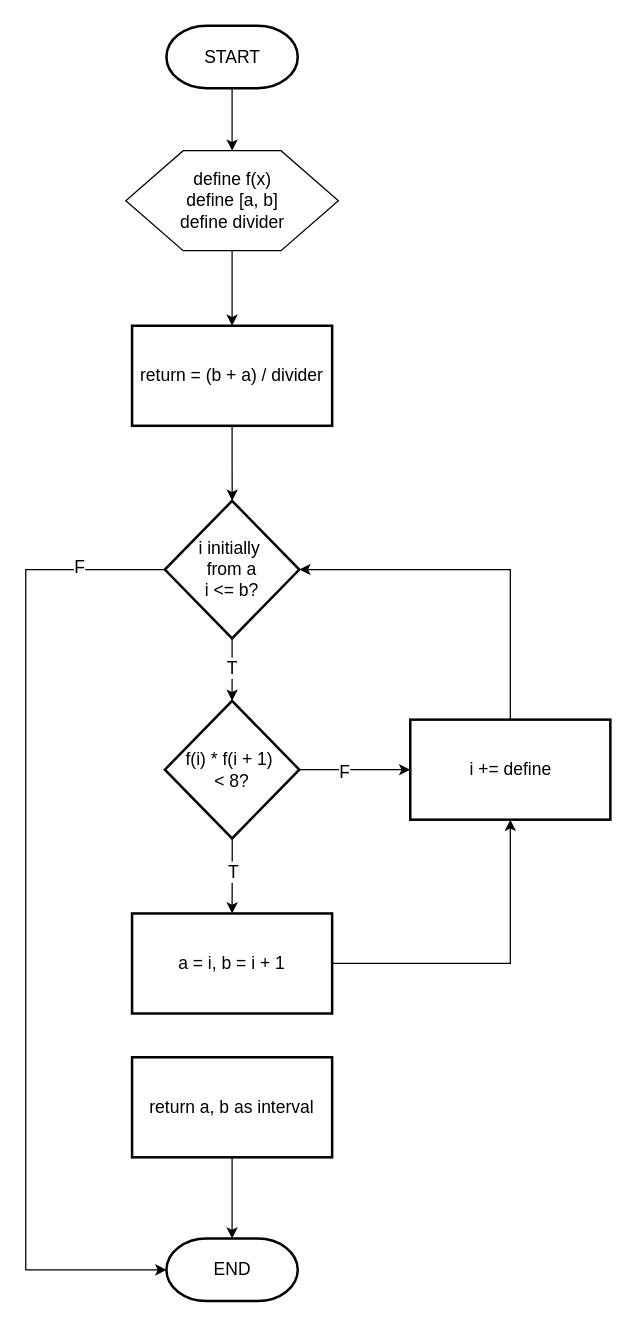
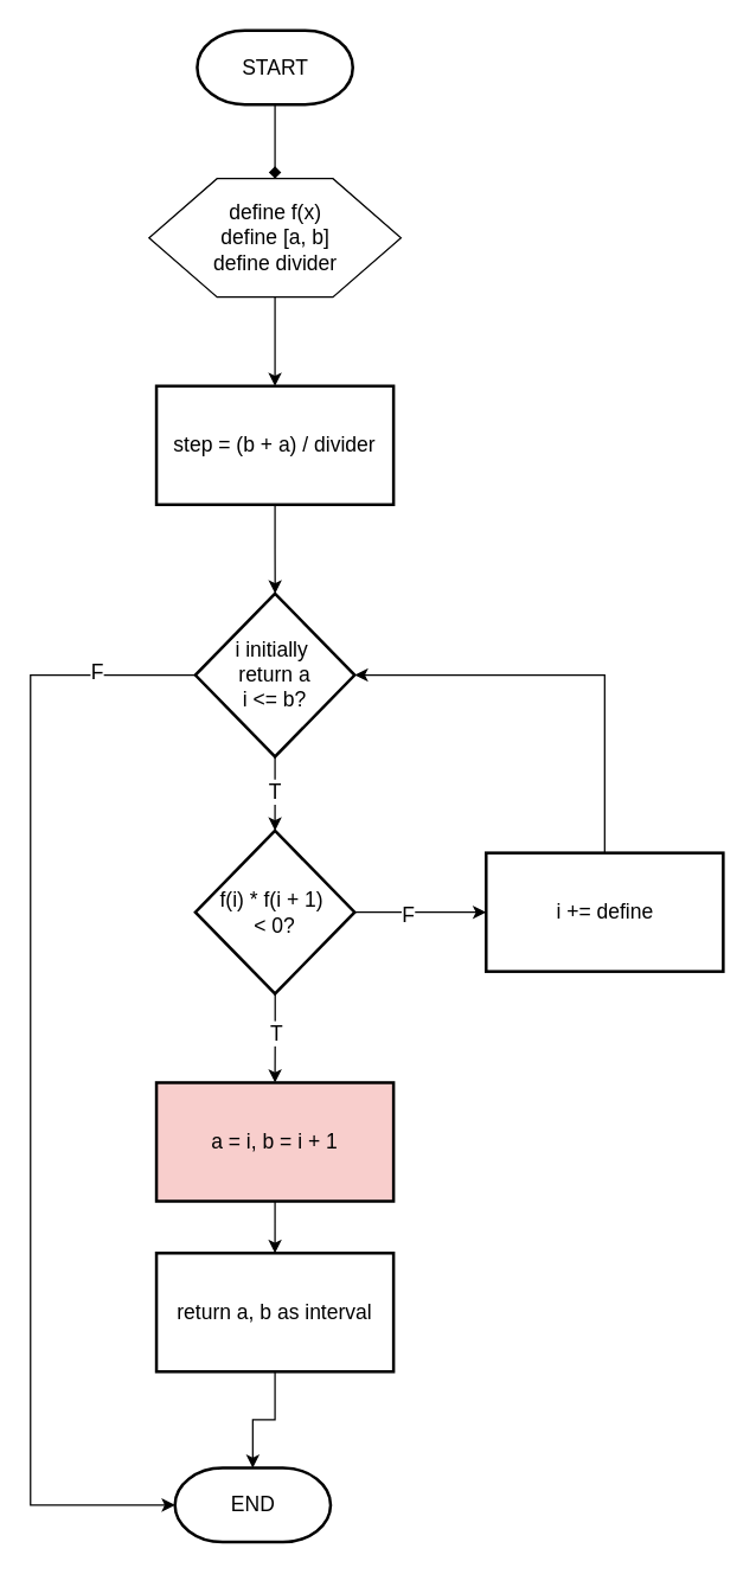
- <mxCell id="2" value="" style="edgeStyle=orthogonalEdgeStyle;rounded=0;orthogonalLoop=1;jettySize=auto;html=1;fontSize=14;" edge="1" parent="1" source="3" target="5"><mxGeometry relative="1" as="geometry" /></mxCell>
+ <mxCell id="2" value="" style="edgeStyle=orthogonalEdgeStyle;rounded=0;orthogonalLoop=1;jettySize=auto;html=1;fontSize=14;endArrow=diamond;" edge="1" parent="1" source="3" target="5"><mxGeometry relative="1" as="geometry" /></mxCell>
- <mxCell id="21" value="return = (b + a) / divider" style="rounded=1;whiteSpace=wrap;html=1;absoluteArcSize=1;arcSize=0;strokeWidth=2;fontSize=14;" vertex="1" parent="1"><mxGeometry x="105" y="260" width="160" height="80" as="geometry" /></mxCell>
+ <mxCell id="21" value="step = (b + a) / divider" style="rounded=1;whiteSpace=wrap;html=1;absoluteArcSize=1;arcSize=0;strokeWidth=2;fontSize=14;" vertex="1" parent="1"><mxGeometry x="105" y="260" width="160" height="80" as="geometry" /></mxCell>
- <mxCell id="8" value="i initially&amp;nbsp;&lt;div&gt;from a&lt;div&gt;i &amp;lt;= b?&lt;/div&gt;&lt;/div&gt;" style="strokeWidth=2;html=1;shape=mxgraph.flowchart.decision;whiteSpace=wrap;fontSize=14;" vertex="1" parent="1"><mxGeometry x="131.25" y="400" width="107.5" height="110" as="geometry" /></mxCell>
+ <mxCell id="8" value="i initially&amp;nbsp;&lt;div&gt;return a&lt;div&gt;i &amp;lt;= b?&lt;/div&gt;&lt;/div&gt;" style="strokeWidth=2;html=1;shape=mxgraph.flowchart.decision;whiteSpace=wrap;fontSize=14;" vertex="1" parent="1"><mxGeometry x="131.25" y="400" width="107.5" height="110" as="geometry" /></mxCell>
- <mxCell id="13" value="f(i) * f(i + 1)&amp;nbsp;&lt;div&gt;&amp;lt; 8?&lt;/div&gt;" style="strokeWidth=2;html=1;shape=mxgraph.flowchart.decision;whiteSpace=wrap;fontSize=14;" vertex="1" parent="1"><mxGeometry x="131.25" y="560" width="107.5" height="110" as="geometry" /></mxCell>
+ <mxCell id="13" value="f(i) * f(i + 1)&amp;nbsp;&lt;div&gt;&amp;lt; 0?&lt;/div&gt;" style="strokeWidth=2;html=1;shape=mxgraph.flowchart.decision;whiteSpace=wrap;fontSize=14;" vertex="1" parent="1"><mxGeometry x="131.25" y="560" width="107.5" height="110" as="geometry" /></mxCell>
- <mxCell id="15" value="a = i, b = i + 1" style="rounded=1;whiteSpace=wrap;html=1;absoluteArcSize=1;arcSize=0;strokeWidth=2;fontSize=14;" vertex="1" parent="1"><mxGeometry x="105" y="730" width="160" height="80" as="geometry" /></mxCell>
+ <mxCell id="15" value="a = i, b = i + 1" style="rounded=1;whiteSpace=wrap;html=1;absoluteArcSize=1;arcSize=0;strokeWidth=2;fontSize=14;fillColor=#f8cecc;" vertex="1" parent="1"><mxGeometry x="105" y="730" width="160" height="80" as="geometry" /></mxCell>
- <mxCell id="14" value="" style="edgeStyle=orthogonalEdgeStyle;rounded=0;orthogonalLoop=1;jettySize=auto;html=1;" edge="1" parent="1" source="15" target="16"><mxGeometry relative="1" as="geometry" /></mxCell>
+ <mxCell id="14" value="" style="edgeStyle=orthogonalEdgeStyle;rounded=0;orthogonalLoop=1;jettySize=auto;html=1;" edge="1" parent="1" source="15" target="19"><mxGeometry relative="1" as="geometry" /></mxCell>
- <mxCell id="22" value="END" style="strokeWidth=2;html=1;shape=mxgraph.flowchart.terminator;whiteSpace=wrap;fontSize=14;" vertex="1" parent="1"><mxGeometry x="132.5" y="990" width="105" height="50" as="geometry" /></mxCell>
+ <mxCell id="22" value="END" style="strokeWidth=2;html=1;shape=mxgraph.flowchart.terminator;whiteSpace=wrap;fontSize=14;" vertex="1" parent="1"><mxGeometry x="117.5" y="990" width="105" height="50" as="geometry" /></mxCell>
